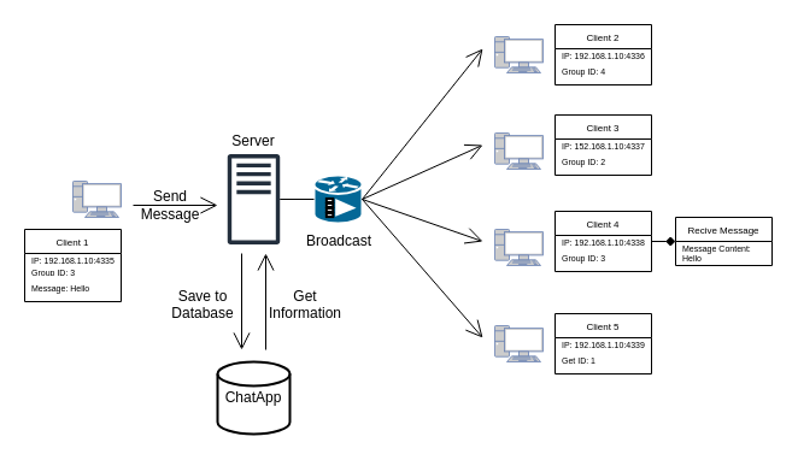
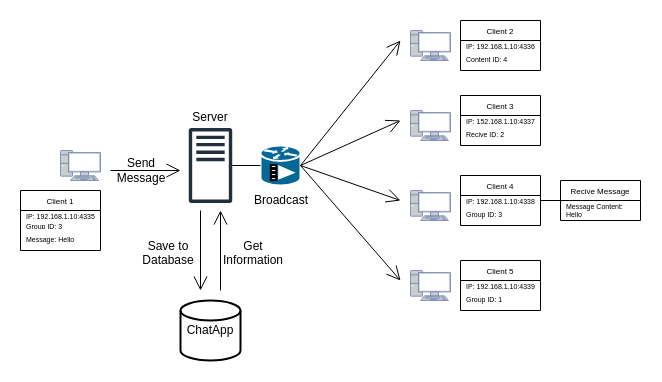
- <mxCell id="27" value="Group ID: 4" style="text;strokeColor=none;fillColor=none;align=left;verticalAlign=middle;spacingLeft=4;spacingRight=4;overflow=hidden;points=[[0,0.5],[1,0.5]];portConstraint=eastwest;rotatable=0;whiteSpace=wrap;html=1;fontSize=7;" parent="25" vertex="1"><mxGeometry y="30" width="80" height="20" as="geometry" /></mxCell>
+ <mxCell id="27" value="Content ID: 4" style="text;strokeColor=none;fillColor=none;align=left;verticalAlign=middle;spacingLeft=4;spacingRight=4;overflow=hidden;points=[[0,0.5],[1,0.5]];portConstraint=eastwest;rotatable=0;whiteSpace=wrap;html=1;fontSize=7;" parent="25" vertex="1"><mxGeometry y="30" width="80" height="20" as="geometry" /></mxCell>
- <mxCell id="30" value="Group ID: 2" style="text;strokeColor=none;fillColor=none;align=left;verticalAlign=middle;spacingLeft=4;spacingRight=4;overflow=hidden;points=[[0,0.5],[1,0.5]];portConstraint=eastwest;rotatable=0;whiteSpace=wrap;html=1;fontSize=7;" parent="28" vertex="1"><mxGeometry y="30" width="80" height="20" as="geometry" /></mxCell>
+ <mxCell id="30" value="Recive ID: 2" style="text;strokeColor=none;fillColor=none;align=left;verticalAlign=middle;spacingLeft=4;spacingRight=4;overflow=hidden;points=[[0,0.5],[1,0.5]];portConstraint=eastwest;rotatable=0;whiteSpace=wrap;html=1;fontSize=7;" parent="28" vertex="1"><mxGeometry y="30" width="80" height="20" as="geometry" /></mxCell>
- <mxCell id="39" value="" style="endArrow=diamond;html=1;rounded=0;entryX=0;entryY=0.5;entryDx=0;entryDy=0;exitX=1;exitY=0.5;exitDx=0;exitDy=0;" parent="1" source="32" target="37" edge="1"><mxGeometry relative="1" as="geometry"><mxPoint x="530" y="165" as="sourcePoint" /><mxPoint x="900" y="285" as="targetPoint" /></mxGeometry></mxCell>
+ <mxCell id="39" value="" style="endArrow=none;html=1;rounded=0;entryX=0;entryY=0.5;entryDx=0;entryDy=0;exitX=1;exitY=0.5;exitDx=0;exitDy=0;" parent="1" source="32" target="37" edge="1"><mxGeometry relative="1" as="geometry"><mxPoint x="530" y="165" as="sourcePoint" /><mxPoint x="900" y="285" as="targetPoint" /></mxGeometry></mxCell>
- <mxCell id="36" value="Get ID: 1" style="text;strokeColor=none;fillColor=none;align=left;verticalAlign=middle;spacingLeft=4;spacingRight=4;overflow=hidden;points=[[0,0.5],[1,0.5]];portConstraint=eastwest;rotatable=0;whiteSpace=wrap;html=1;fontSize=7;" parent="34" vertex="1"><mxGeometry y="30" width="80" height="20" as="geometry" /></mxCell>
+ <mxCell id="36" value="Group ID: 1" style="text;strokeColor=none;fillColor=none;align=left;verticalAlign=middle;spacingLeft=4;spacingRight=4;overflow=hidden;points=[[0,0.5],[1,0.5]];portConstraint=eastwest;rotatable=0;whiteSpace=wrap;html=1;fontSize=7;" parent="34" vertex="1"><mxGeometry y="30" width="80" height="20" as="geometry" /></mxCell>
